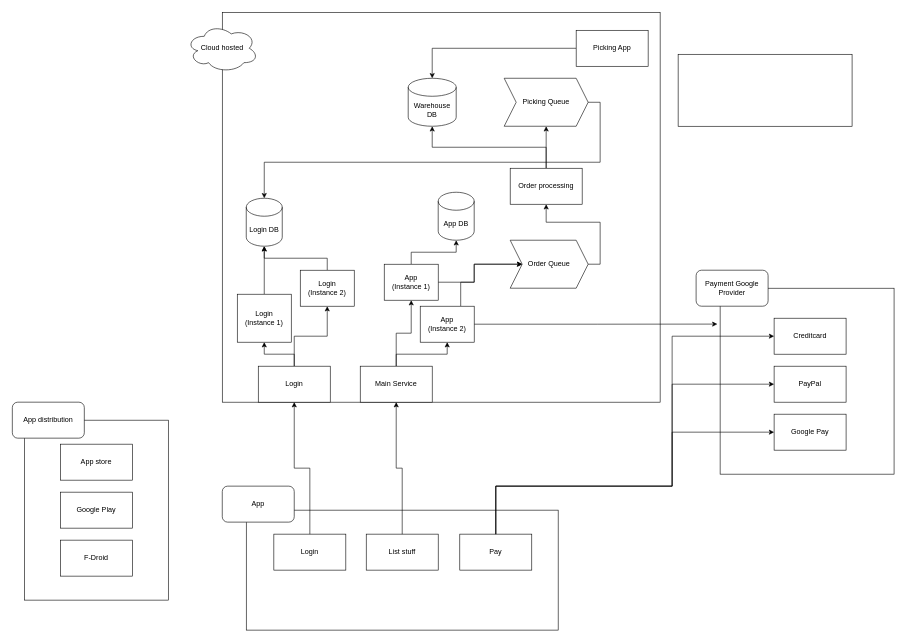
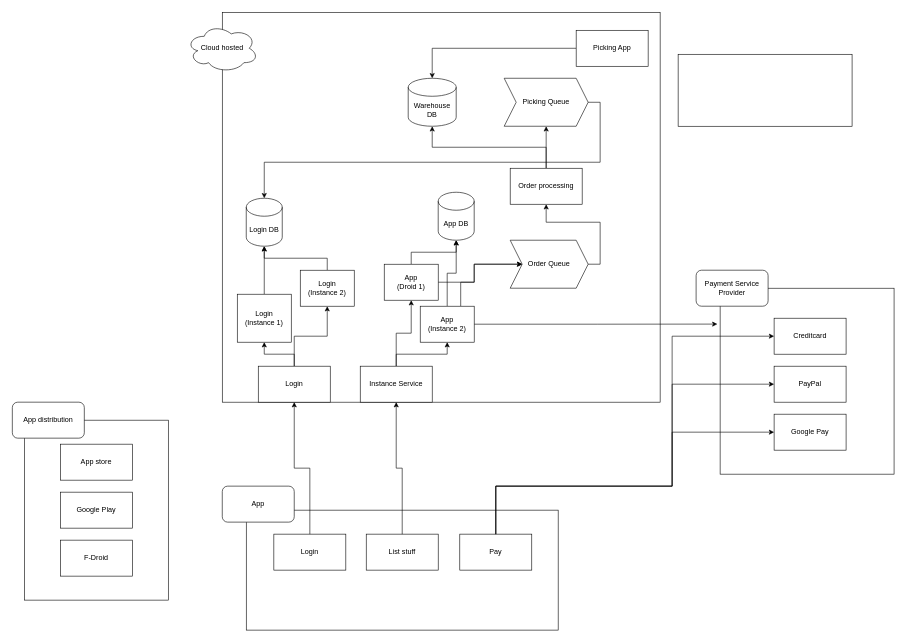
+ <mxCell id="27" style="edgeStyle=orthogonalEdgeStyle;rounded=0;orthogonalLoop=1;jettySize=auto;html=1;exitX=0.5;exitY=0;exitDx=0;exitDy=0;entryX=0.5;entryY=1;entryDx=0;entryDy=0;entryPerimeter=0;" edge="1" parent="1" source="30" target="34"><mxGeometry relative="1" as="geometry"><mxPoint x="670" y="410" as="targetPoint" /></mxGeometry></mxCell>
- <mxCell id="33" value="App&lt;br&gt;(Instance 1)" style="rounded=0;whiteSpace=wrap;html=1;" vertex="1" parent="1"><mxGeometry x="640" y="440" width="90" height="60" as="geometry" /></mxCell>
+ <mxCell id="33" value="App&lt;br&gt;(Droid 1)" style="rounded=0;whiteSpace=wrap;html=1;" vertex="1" parent="1"><mxGeometry x="640" y="440" width="90" height="60" as="geometry" /></mxCell>
- <mxCell id="36" value="Payment Google Provider" style="rounded=1;whiteSpace=wrap;html=1;" vertex="1" parent="1"><mxGeometry x="1160" y="450" width="120" height="60" as="geometry" /></mxCell>
+ <mxCell id="36" value="Payment Service Provider" style="rounded=1;whiteSpace=wrap;html=1;" vertex="1" parent="1"><mxGeometry x="1160" y="450" width="120" height="60" as="geometry" /></mxCell>
- <mxCell id="20" value="Main Service" style="rounded=0;whiteSpace=wrap;html=1;" vertex="1" parent="1"><mxGeometry x="600" y="610" width="120" height="60" as="geometry" /></mxCell>
+ <mxCell id="20" value="Instance Service" style="rounded=0;whiteSpace=wrap;html=1;" vertex="1" parent="1"><mxGeometry x="600" y="610" width="120" height="60" as="geometry" /></mxCell>
